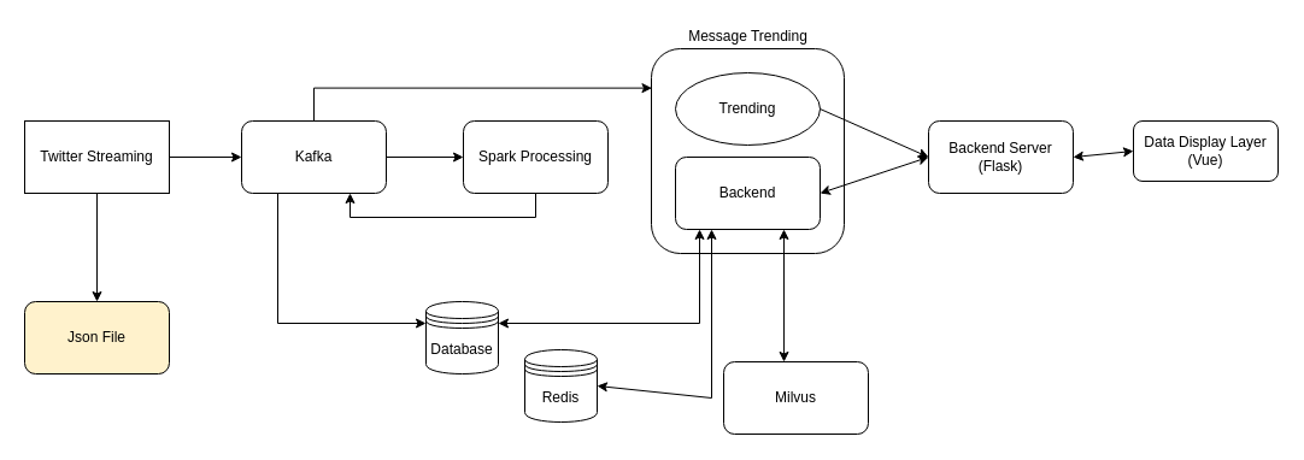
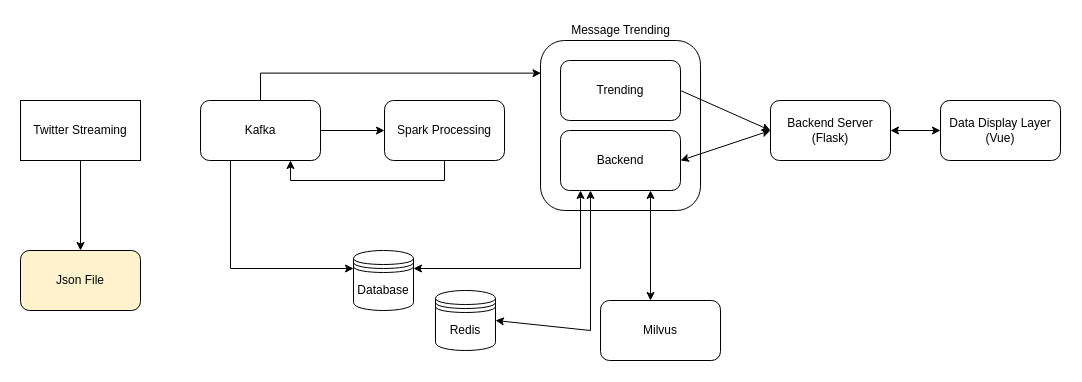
- <mxCell id="13" value="Trending" style="ellipse;whiteSpace=wrap;html=1;" vertex="1" parent="1"><mxGeometry x="560" y="60" width="120" height="60" as="geometry" /></mxCell>
+ <mxCell id="13" value="Trending" style="rounded=1;whiteSpace=wrap;html=1;" vertex="1" parent="1"><mxGeometry x="560" y="60" width="120" height="60" as="geometry" /></mxCell>
- <mxCell id="19" value="Data Display Layer&lt;br&gt;(Vue)" style="rounded=1;whiteSpace=wrap;html=1;" vertex="1" parent="1"><mxGeometry x="940" y="100" width="120" height="50" as="geometry" /></mxCell>
+ <mxCell id="19" value="Data Display Layer&lt;br&gt;(Vue)" style="rounded=1;whiteSpace=wrap;html=1;" vertex="1" parent="1"><mxGeometry x="940" y="100" width="120" height="60" as="geometry" /></mxCell>
- <mxCell id="10" style="edgeStyle=orthogonalEdgeStyle;rounded=0;orthogonalLoop=1;jettySize=auto;html=1;exitX=1;exitY=0.5;exitDx=0;exitDy=0;entryX=0;entryY=0.5;entryDx=0;entryDy=0;shadow=0;strokeColor=#000000;fillColor=#000000;" edge="1" parent="1" source="12" target="6"><mxGeometry relative="1" as="geometry" /></mxCell>
